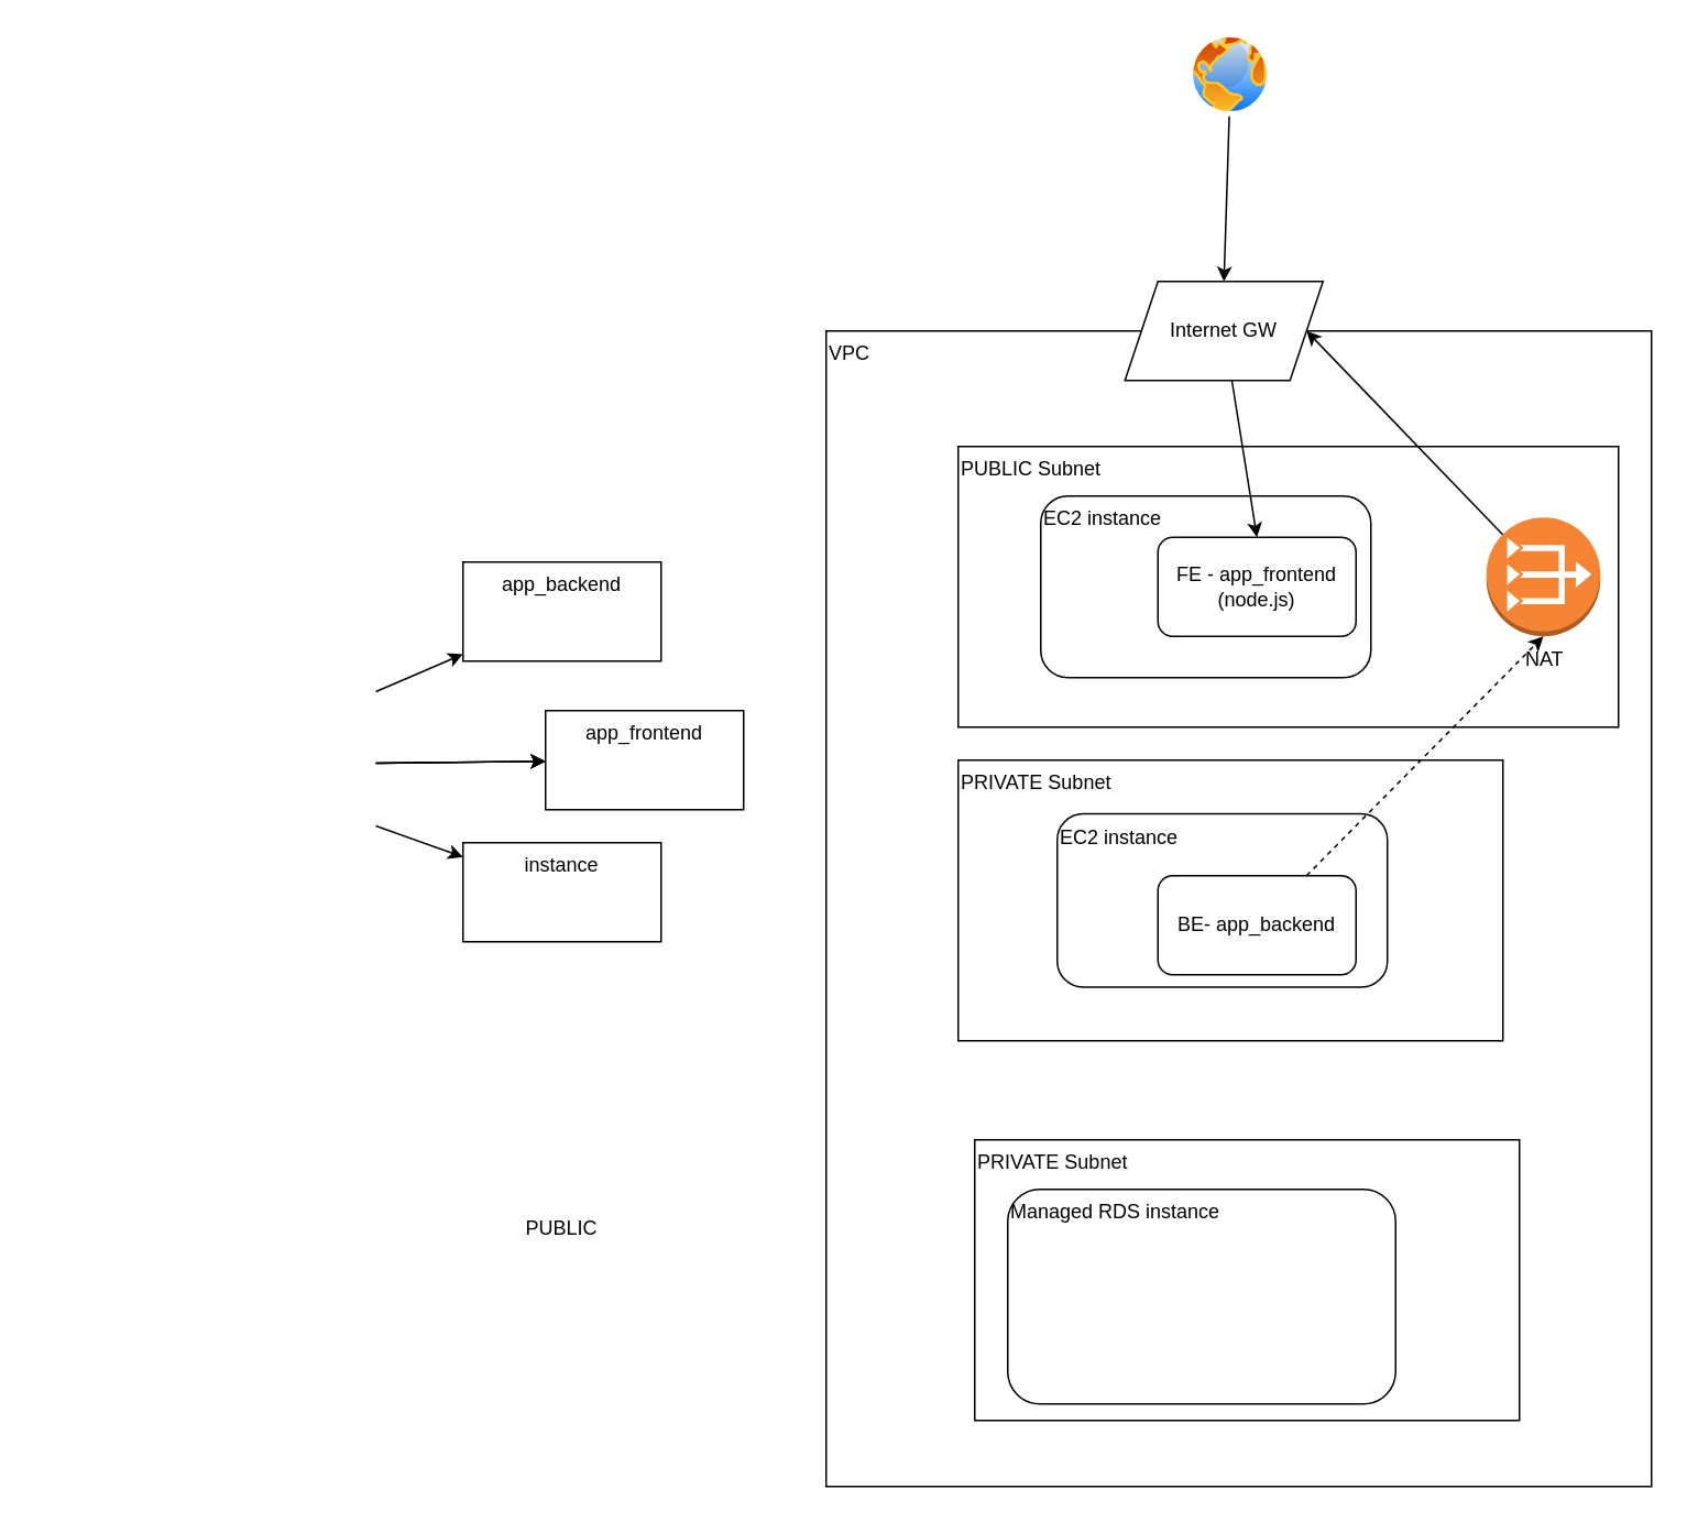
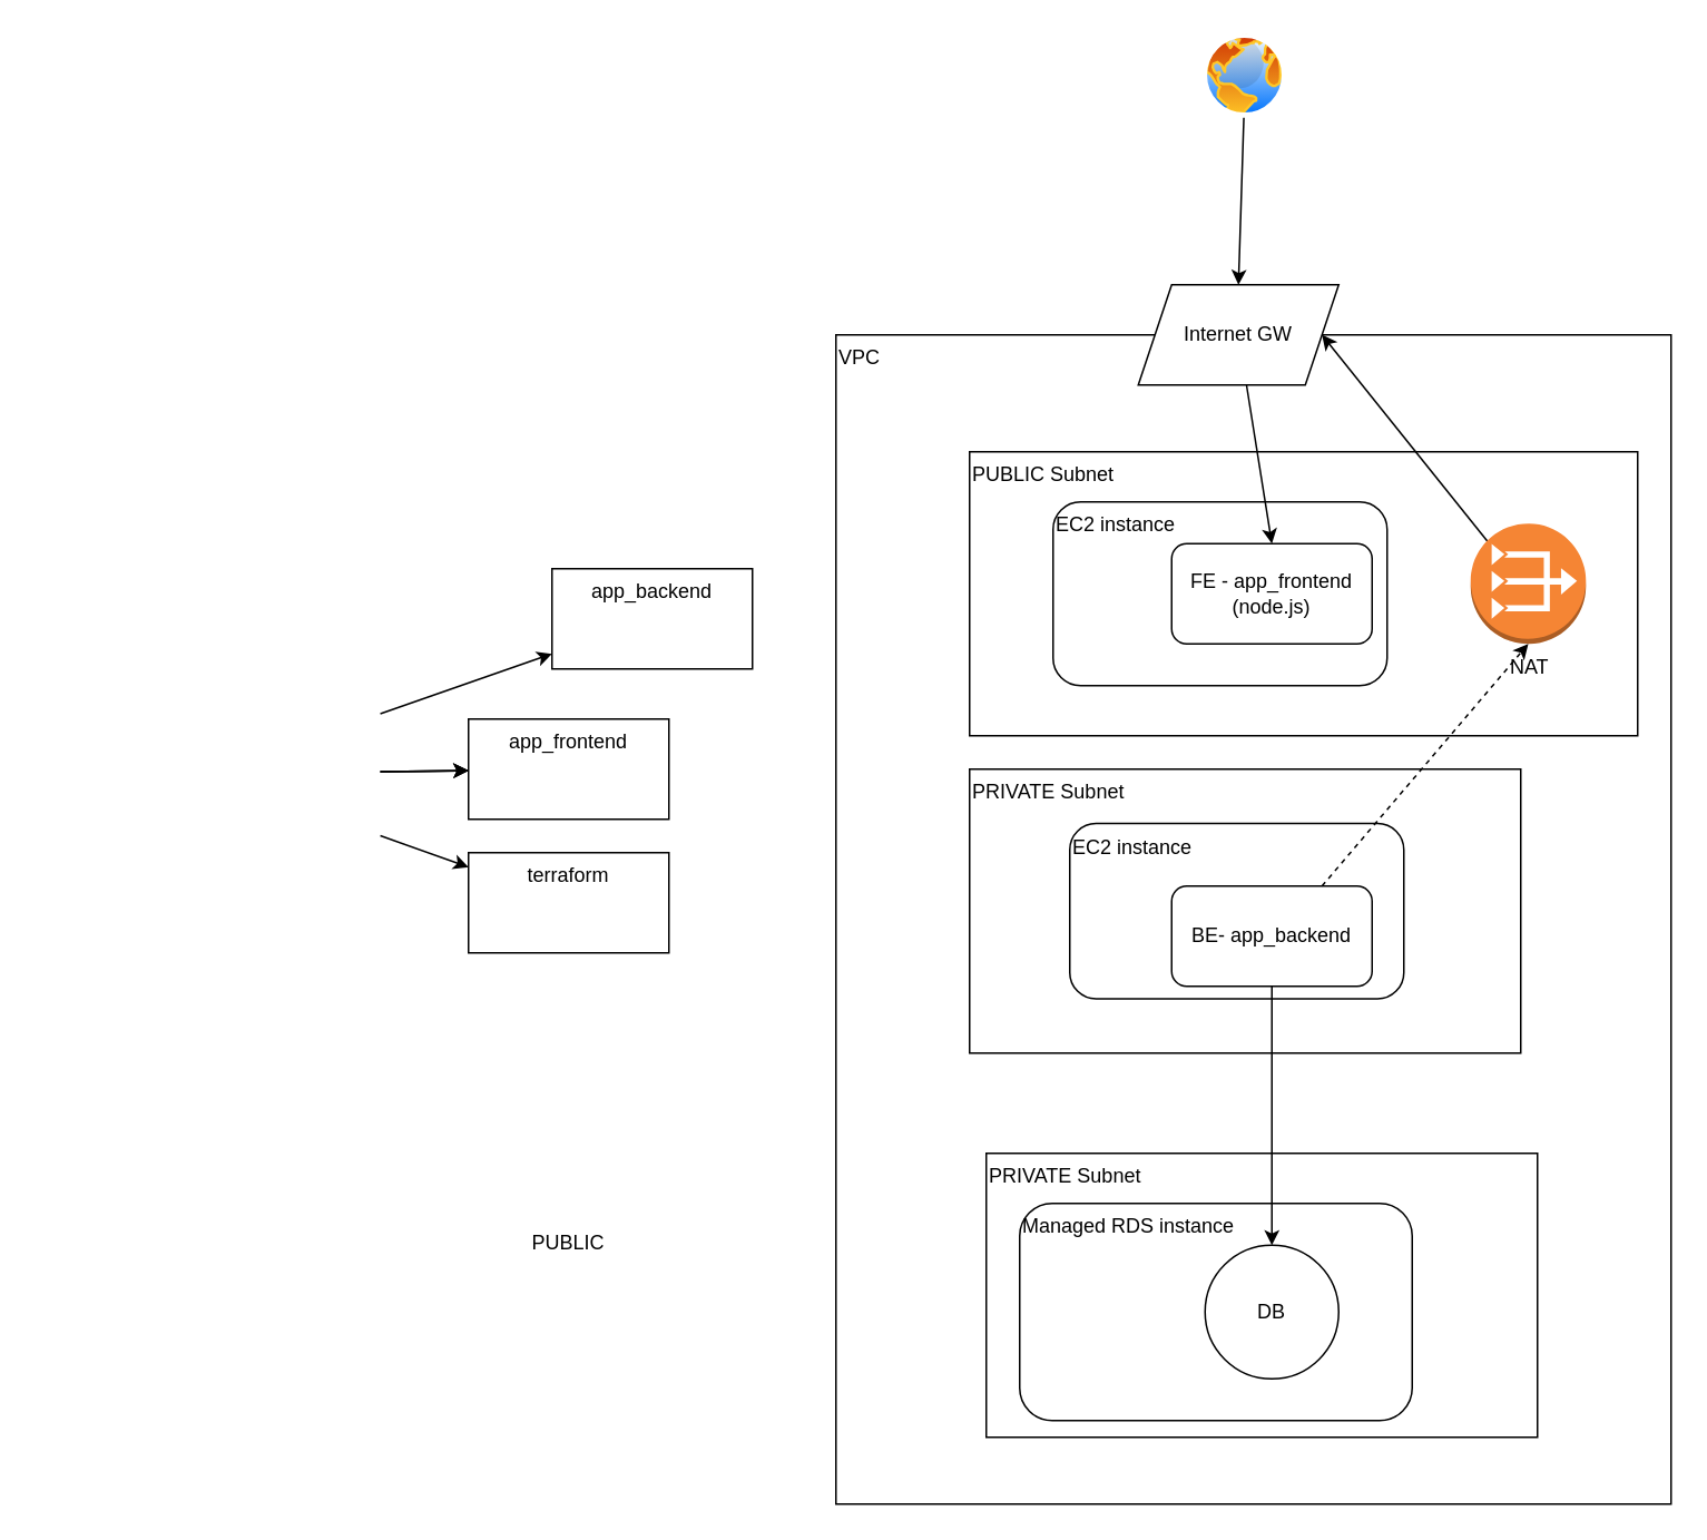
- <mxCell id="18" value="NAT" style="outlineConnect=0;dashed=0;verticalLabelPosition=bottom;verticalAlign=top;align=center;html=1;shape=mxgraph.aws3.vpc_nat_gateway;fillColor=#F58534;gradientColor=none;rounded=0;" parent="1" vertex="1"><mxGeometry x="900" y="313" width="69" height="72" as="geometry" /></mxCell>
+ <mxCell id="18" value="NAT" style="outlineConnect=0;dashed=0;verticalLabelPosition=bottom;verticalAlign=top;align=center;html=1;shape=mxgraph.aws3.vpc_nat_gateway;fillColor=#F58534;gradientColor=none;rounded=0;" parent="1" vertex="1"><mxGeometry x="880" y="313" width="69" height="72" as="geometry" /></mxCell>
- <mxCell id="28" value="app_backend" style="whiteSpace=wrap;html=1;verticalAlign=top;labelBackgroundColor=default;" vertex="1" parent="1"><mxGeometry x="279.995" y="340" width="120" height="60" as="geometry" /></mxCell>
+ <mxCell id="28" value="app_backend" style="whiteSpace=wrap;html=1;verticalAlign=top;labelBackgroundColor=default;" vertex="1" parent="1"><mxGeometry x="329.995" y="340" width="120" height="60" as="geometry" /></mxCell>
- <mxCell id="29" value="app_frontend&lt;br&gt;" style="whiteSpace=wrap;html=1;verticalAlign=top;labelBackgroundColor=default;" vertex="1" parent="1"><mxGeometry x="329.995" y="430" width="120" height="60" as="geometry" /></mxCell>
+ <mxCell id="29" value="app_frontend&lt;br&gt;" style="whiteSpace=wrap;html=1;verticalAlign=top;labelBackgroundColor=default;" vertex="1" parent="1"><mxGeometry x="279.995" y="430" width="120" height="60" as="geometry" /></mxCell>
- <mxCell id="30" value="instance" style="whiteSpace=wrap;html=1;verticalAlign=top;labelBackgroundColor=default;" vertex="1" parent="1"><mxGeometry x="279.995" y="510" width="120" height="60" as="geometry" /></mxCell>
+ <mxCell id="30" value="terraform" style="whiteSpace=wrap;html=1;verticalAlign=top;labelBackgroundColor=default;" vertex="1" parent="1"><mxGeometry x="279.995" y="510" width="120" height="60" as="geometry" /></mxCell>
+ <mxCell id="10" value="" style="edgeStyle=none;html=1;" parent="1" source="11" target="12" edge="1"><mxGeometry relative="1" as="geometry" /></mxCell>
+ <mxCell id="12" value="DB" style="ellipse;whiteSpace=wrap;html=1;rounded=1;" parent="1" vertex="1"><mxGeometry x="721" y="745" width="80" height="80" as="geometry" /></mxCell>
